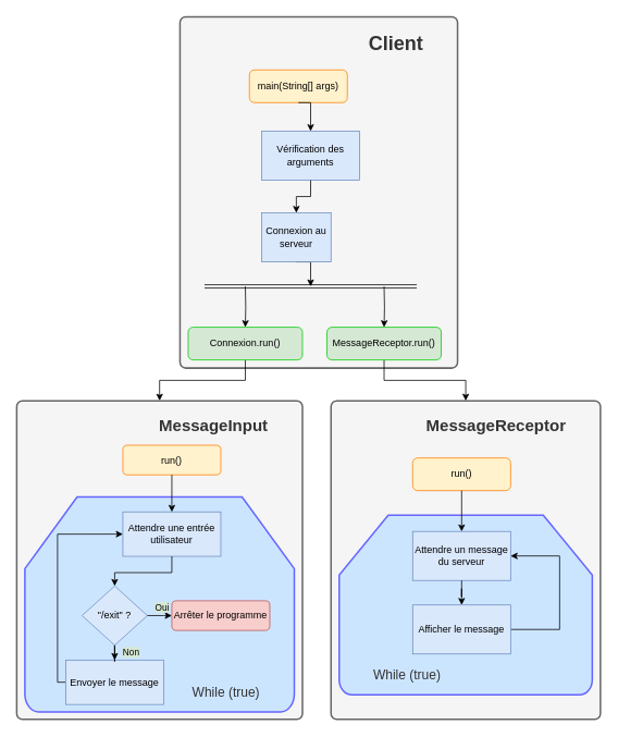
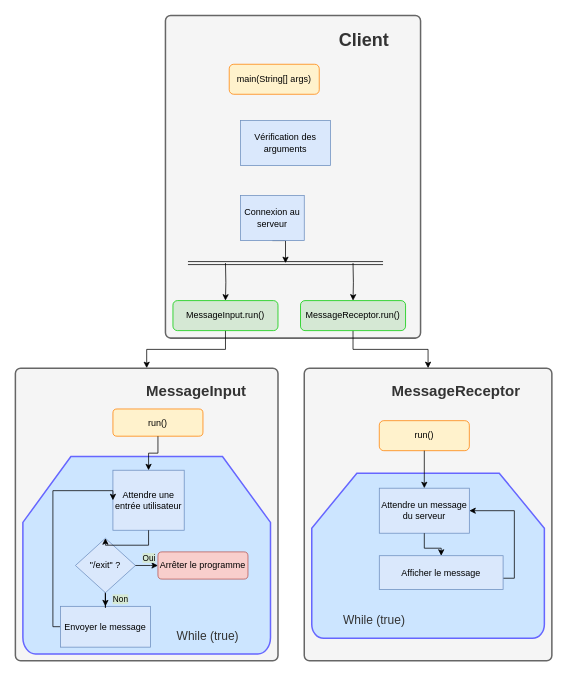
- <mxCell id="16" style="edgeStyle=orthogonalEdgeStyle;rounded=0;orthogonalLoop=1;jettySize=auto;html=1;exitX=0.5;exitY=1;exitDx=0;exitDy=0;entryX=0.5;entryY=0;entryDx=0;entryDy=0;" parent="1" source="12" target="15" edge="1"><mxGeometry relative="1" as="geometry" /></mxCell>
- <mxCell id="19" style="edgeStyle=orthogonalEdgeStyle;rounded=0;orthogonalLoop=1;jettySize=auto;html=1;exitX=0.5;exitY=1;exitDx=0;exitDy=0;entryX=0.5;entryY=0;entryDx=0;entryDy=0;" parent="1" source="15" target="18" edge="1"><mxGeometry relative="1" as="geometry" /></mxCell>
- <mxCell id="23" value="Connexion.run()" style="rounded=1;whiteSpace=wrap;html=1;fontSize=12;glass=0;strokeWidth=1;shadow=0;fillColor=#d5e8d4;strokeColor=#00CC00;" parent="1" vertex="1"><mxGeometry x="230" y="400" width="140" height="40" as="geometry" /></mxCell>
+ <mxCell id="23" value="MessageInput.run()" style="rounded=1;whiteSpace=wrap;html=1;fontSize=12;glass=0;strokeWidth=1;shadow=0;fillColor=#d5e8d4;strokeColor=#00CC00;" parent="1" vertex="1"><mxGeometry x="230" y="400" width="140" height="40" as="geometry" /></mxCell>
- <mxCell id="29" value="Attendre une entrée utilisateur" style="rounded=0;whiteSpace=wrap;html=1;fillColor=#dae8fc;strokeColor=#6c8ebf;" parent="25" vertex="1"><mxGeometry x="130" y="136.047" width="120" height="54.419" as="geometry" /></mxCell>
+ <mxCell id="29" value="Attendre une entrée utilisateur" style="rounded=0;whiteSpace=wrap;html=1;fillColor=#dae8fc;strokeColor=#6c8ebf;" parent="25" vertex="1"><mxGeometry x="130" y="136.047" width="95" height="80" as="geometry" /></mxCell>
- <mxCell id="9" value="Afficher le message" style="rounded=0;whiteSpace=wrap;html=1;fillColor=#dae8fc;strokeColor=#6c8ebf;" parent="2" vertex="1"><mxGeometry x="100" y="250" width="120" height="60" as="geometry" /></mxCell>
+ <mxCell id="9" value="Afficher le message" style="rounded=0;whiteSpace=wrap;html=1;fillColor=#dae8fc;strokeColor=#6c8ebf;" parent="2" vertex="1"><mxGeometry x="100" y="250" width="165" height="45" as="geometry" /></mxCell>
